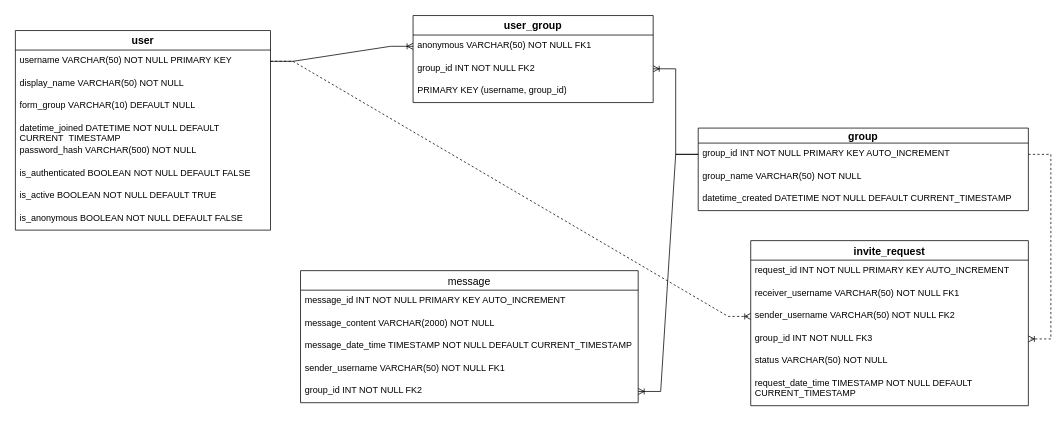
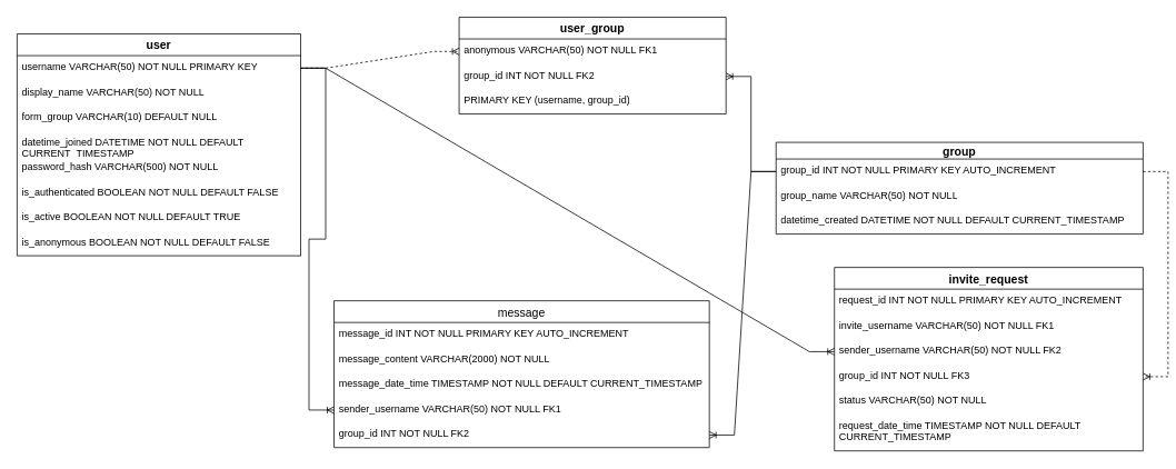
- <mxCell id="19" value="" style="edgeStyle=entityRelationEdgeStyle;fontSize=12;html=1;endArrow=ERoneToMany;rounded=0;exitX=1;exitY=0.5;exitDx=0;exitDy=0;entryX=0;entryY=0.5;entryDx=0;entryDy=0;" edge="1" parent="1" source="3" target="16"><mxGeometry width="100" height="100" relative="1" as="geometry"><mxPoint x="440" y="390" as="sourcePoint" /><mxPoint x="540" y="290" as="targetPoint" /></mxGeometry></mxCell>
+ <mxCell id="19" value="" style="edgeStyle=entityRelationEdgeStyle;fontSize=12;html=1;endArrow=ERoneToMany;rounded=0;exitX=1;exitY=0.5;exitDx=0;exitDy=0;entryX=0;entryY=0.5;entryDx=0;entryDy=0;dashed=1;" edge="1" parent="1" source="3" target="16"><mxGeometry width="100" height="100" relative="1" as="geometry"><mxPoint x="440" y="390" as="sourcePoint" /><mxPoint x="540" y="290" as="targetPoint" /></mxGeometry></mxCell>
- <mxCell id="36" value="" style="edgeStyle=entityRelationEdgeStyle;fontSize=12;html=1;endArrow=ERoneToMany;rounded=0;exitX=1;exitY=0.5;exitDx=0;exitDy=0;entryX=0;entryY=0.5;entryDx=0;entryDy=0;dashed=1;" edge="1" parent="1" source="3" target="32"><mxGeometry width="100" height="100" relative="1" as="geometry"><mxPoint x="720" y="360" as="sourcePoint" /><mxPoint x="820" y="260" as="targetPoint" /></mxGeometry></mxCell>
+ <mxCell id="36" value="" style="edgeStyle=entityRelationEdgeStyle;fontSize=12;html=1;endArrow=ERoneToMany;rounded=0;exitX=1;exitY=0.5;exitDx=0;exitDy=0;entryX=0;entryY=0.5;entryDx=0;entryDy=0;" edge="1" parent="1" source="3" target="32"><mxGeometry width="100" height="100" relative="1" as="geometry"><mxPoint x="720" y="360" as="sourcePoint" /><mxPoint x="820" y="260" as="targetPoint" /></mxGeometry></mxCell>
+ <mxCell id="27" value="" style="edgeStyle=entityRelationEdgeStyle;fontSize=12;html=1;endArrow=ERoneToMany;rounded=0;exitX=1;exitY=0.5;exitDx=0;exitDy=0;entryX=0;entryY=0.5;entryDx=0;entryDy=0;" edge="1" parent="1" source="3" target="25"><mxGeometry width="100" height="100" relative="1" as="geometry"><mxPoint x="700" y="490" as="sourcePoint" /><mxPoint x="670" y="410" as="targetPoint" /><Array as="points"><mxPoint x="620" y="420" /></Array></mxGeometry></mxCell>
- <mxCell id="31" value="receiver_username VARCHAR(50) NOT NULL FK1" style="text;strokeColor=none;fillColor=none;spacingLeft=4;spacingRight=4;overflow=hidden;rotatable=0;points=[[0,0.5],[1,0.5]];portConstraint=eastwest;fontSize=12;whiteSpace=wrap;html=1;" vertex="1" parent="29"><mxGeometry y="56" width="370" height="30" as="geometry" /></mxCell>
+ <mxCell id="31" value="invite_username VARCHAR(50) NOT NULL FK1" style="text;strokeColor=none;fillColor=none;spacingLeft=4;spacingRight=4;overflow=hidden;rotatable=0;points=[[0,0.5],[1,0.5]];portConstraint=eastwest;fontSize=12;whiteSpace=wrap;html=1;" vertex="1" parent="29"><mxGeometry y="56" width="370" height="30" as="geometry" /></mxCell>
